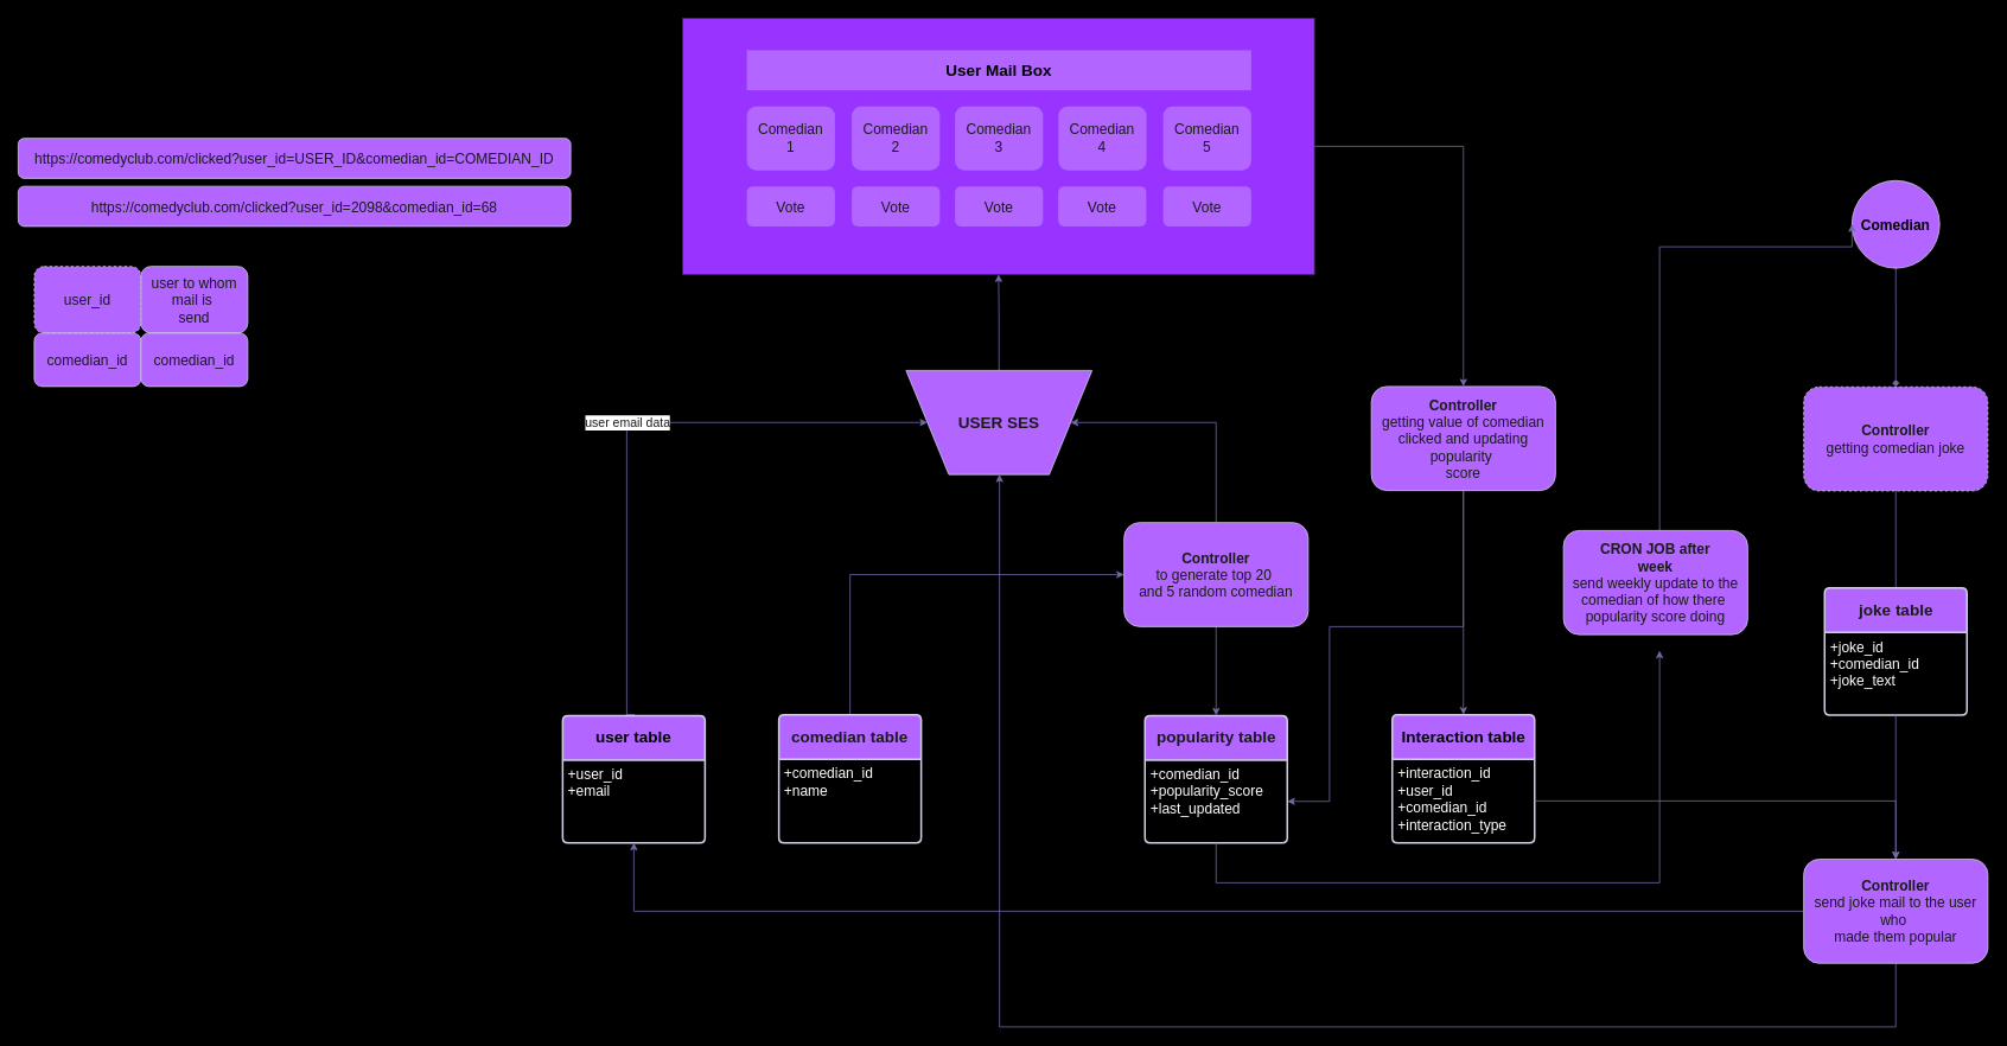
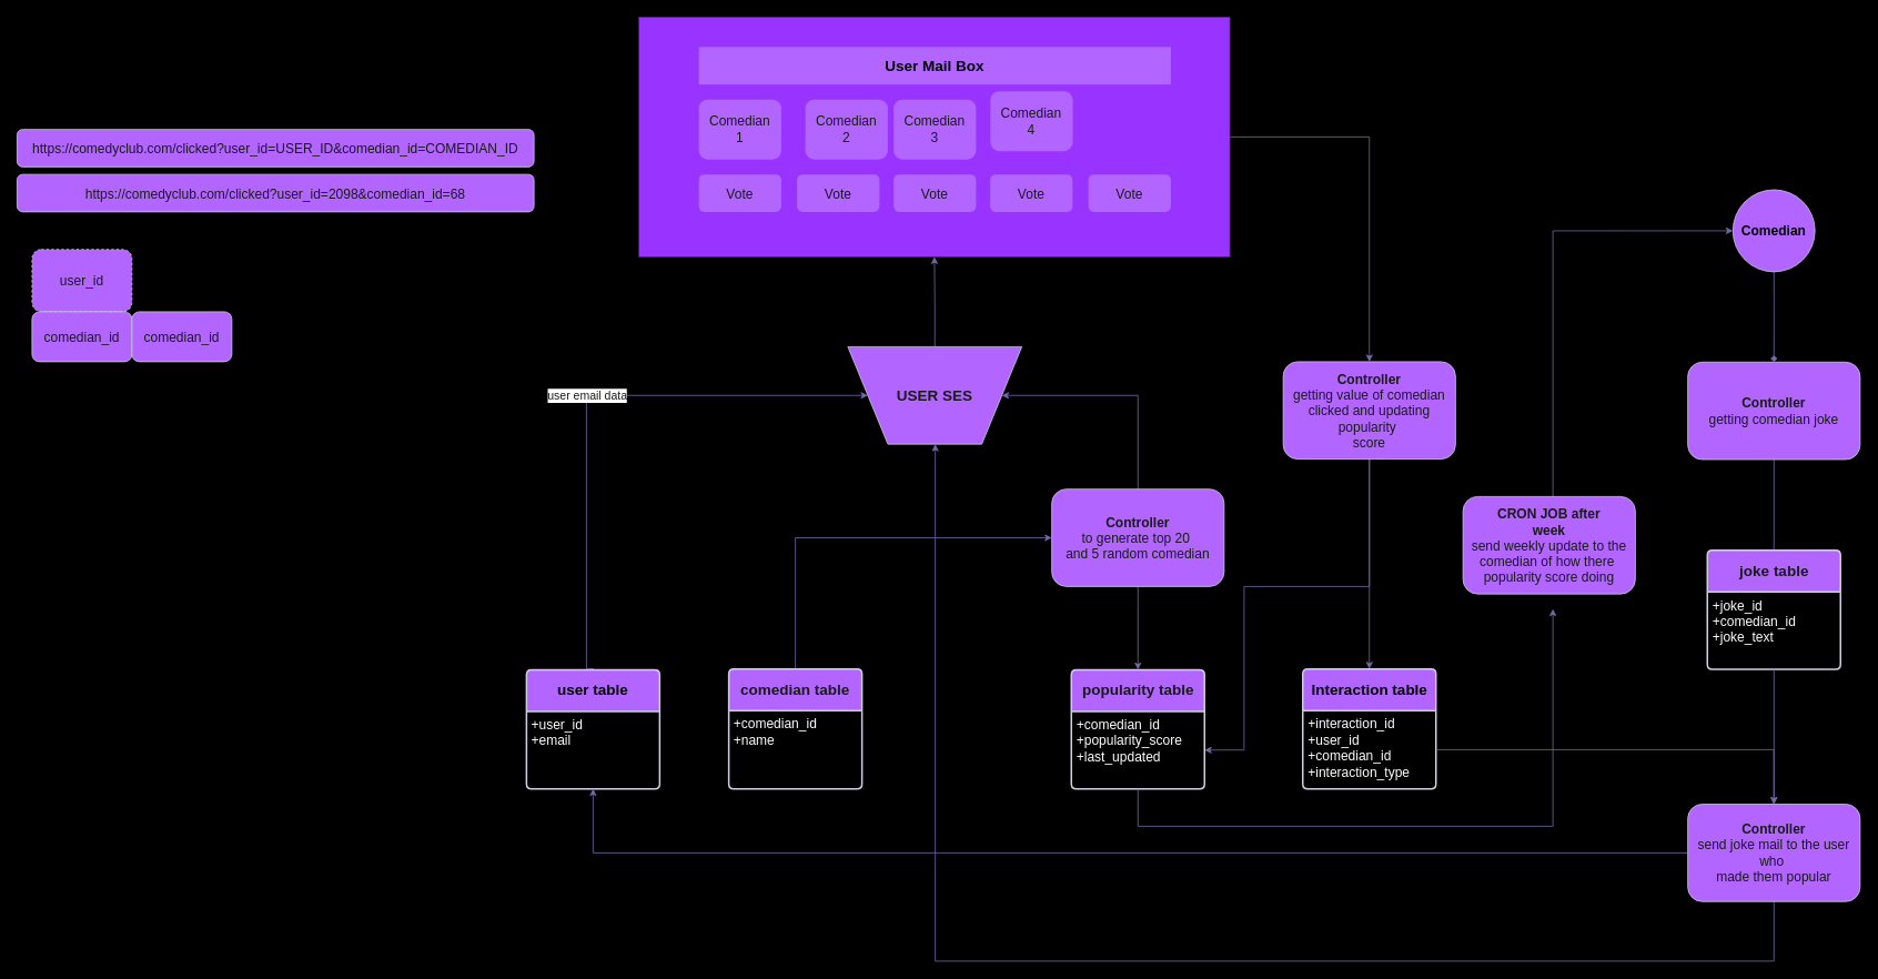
- <mxCell id="22" value="Comedian &lt;br style=&quot;font-size: 16px;&quot;&gt;2" style="rounded=1;whiteSpace=wrap;html=1;strokeColor=none;fontColor=#1A1A1A;fillColor=#B266FF;fontSize=16;" vertex="1" parent="1"><mxGeometry x="957" y="119" width="99" height="72" as="geometry" /></mxCell>
+ <mxCell id="22" value="Comedian &lt;br style=&quot;font-size: 16px;&quot;&gt;2" style="rounded=1;whiteSpace=wrap;html=1;strokeColor=none;fontColor=#1A1A1A;fillColor=#B266FF;fontSize=16;" vertex="1" parent="1"><mxGeometry x="967" y="119" width="99" height="72" as="geometry" /></mxCell>
- <mxCell id="24" value="Comedian &lt;br style=&quot;font-size: 16px;&quot;&gt;4" style="rounded=1;whiteSpace=wrap;html=1;strokeColor=none;fontColor=#1A1A1A;fillColor=#B266FF;fontSize=16;" vertex="1" parent="1"><mxGeometry x="1189.25" y="119" width="99" height="72" as="geometry" /></mxCell>
+ <mxCell id="24" value="Comedian &lt;br style=&quot;font-size: 16px;&quot;&gt;4" style="rounded=1;whiteSpace=wrap;html=1;strokeColor=none;fontColor=#1A1A1A;fillColor=#B266FF;fontSize=16;" vertex="1" parent="1"><mxGeometry x="1189.25" y="109" width="99" height="72" as="geometry" /></mxCell>
- <mxCell id="25" value="Comedian &lt;br style=&quot;font-size: 16px;&quot;&gt;5" style="rounded=1;whiteSpace=wrap;html=1;strokeColor=none;fontColor=#1A1A1A;fillColor=#B266FF;fontSize=16;" vertex="1" parent="1"><mxGeometry x="1307" y="119" width="99" height="72" as="geometry" /></mxCell>
- <mxCell id="47" value="&lt;font style=&quot;font-size: 16px;&quot;&gt;&lt;b&gt;Comedian&lt;/b&gt;&lt;/font&gt;" style="ellipse;whiteSpace=wrap;html=1;aspect=fixed;strokeColor=#D0CEE2;fontColor=#000000;fillColor=#B266FF;" vertex="1" parent="1"><mxGeometry x="2081.25" y="202.5" width="98.5" height="98.5" as="geometry" /></mxCell>
+ <mxCell id="47" value="&lt;font style=&quot;font-size: 16px;&quot;&gt;&lt;b&gt;Comedian&lt;/b&gt;&lt;/font&gt;" style="ellipse;whiteSpace=wrap;html=1;aspect=fixed;strokeColor=#D0CEE2;fontColor=#000000;fillColor=#B266FF;" vertex="1" parent="1"><mxGeometry x="2081.25" y="227.5" width="98.5" height="98.5" as="geometry" /></mxCell>
- <mxCell id="33" value="user to whom mail is&amp;nbsp;&lt;br style=&quot;font-size: 16px;&quot;&gt;send" style="rounded=1;whiteSpace=wrap;html=1;strokeColor=#D0CEE2;fontColor=#1A1A1A;fillColor=#B266FF;fontSize=16;" vertex="1" parent="1"><mxGeometry x="158" y="299" width="120" height="75" as="geometry" /></mxCell>
- <mxCell id="42" value="&lt;div style=&quot;font-size: 16px;&quot;&gt;&lt;b style=&quot;font-size: 16px; background-color: initial;&quot;&gt;Controller&lt;/b&gt;&lt;/div&gt;&lt;font style=&quot;font-size: 16px;&quot;&gt;&lt;div style=&quot;font-size: 16px;&quot;&gt;getting comedian joke&lt;/div&gt;&lt;/font&gt;" style="rounded=1;whiteSpace=wrap;html=1;strokeColor=#D0CEE2;fontColor=#1A1A1A;fillColor=#B266FF;align=center;fontSize=16;dashed=1;" vertex="1" parent="1"><mxGeometry x="2027" y="434.5" width="207" height="117" as="geometry" /></mxCell>
+ <mxCell id="42" value="&lt;div style=&quot;font-size: 16px;&quot;&gt;&lt;b style=&quot;font-size: 16px; background-color: initial;&quot;&gt;Controller&lt;/b&gt;&lt;/div&gt;&lt;font style=&quot;font-size: 16px;&quot;&gt;&lt;div style=&quot;font-size: 16px;&quot;&gt;getting comedian joke&lt;/div&gt;&lt;/font&gt;" style="rounded=1;whiteSpace=wrap;html=1;strokeColor=#D0CEE2;fontColor=#1A1A1A;fillColor=#B266FF;align=center;fontSize=16;" vertex="1" parent="1"><mxGeometry x="2027" y="434.5" width="207" height="117" as="geometry" /></mxCell>
